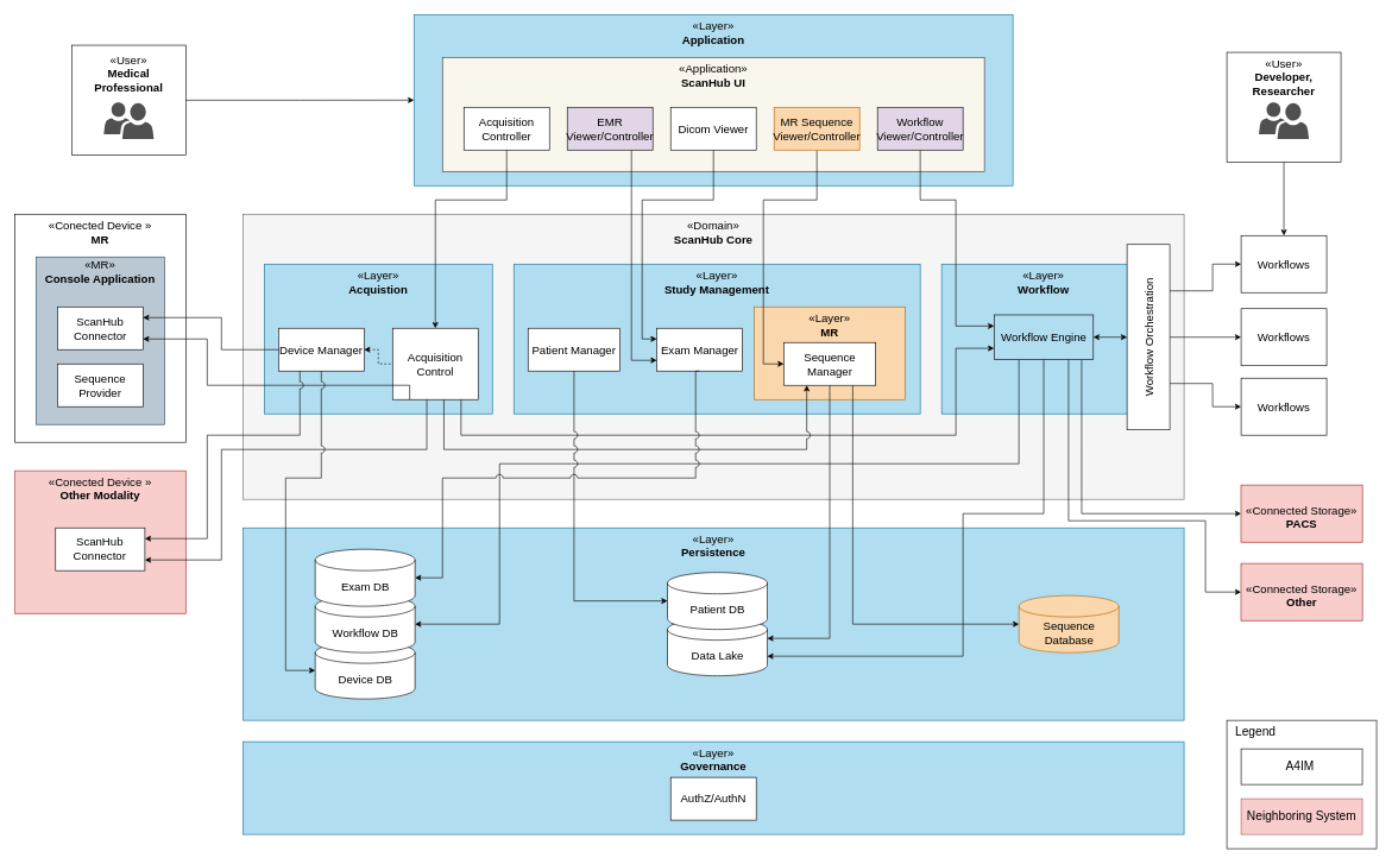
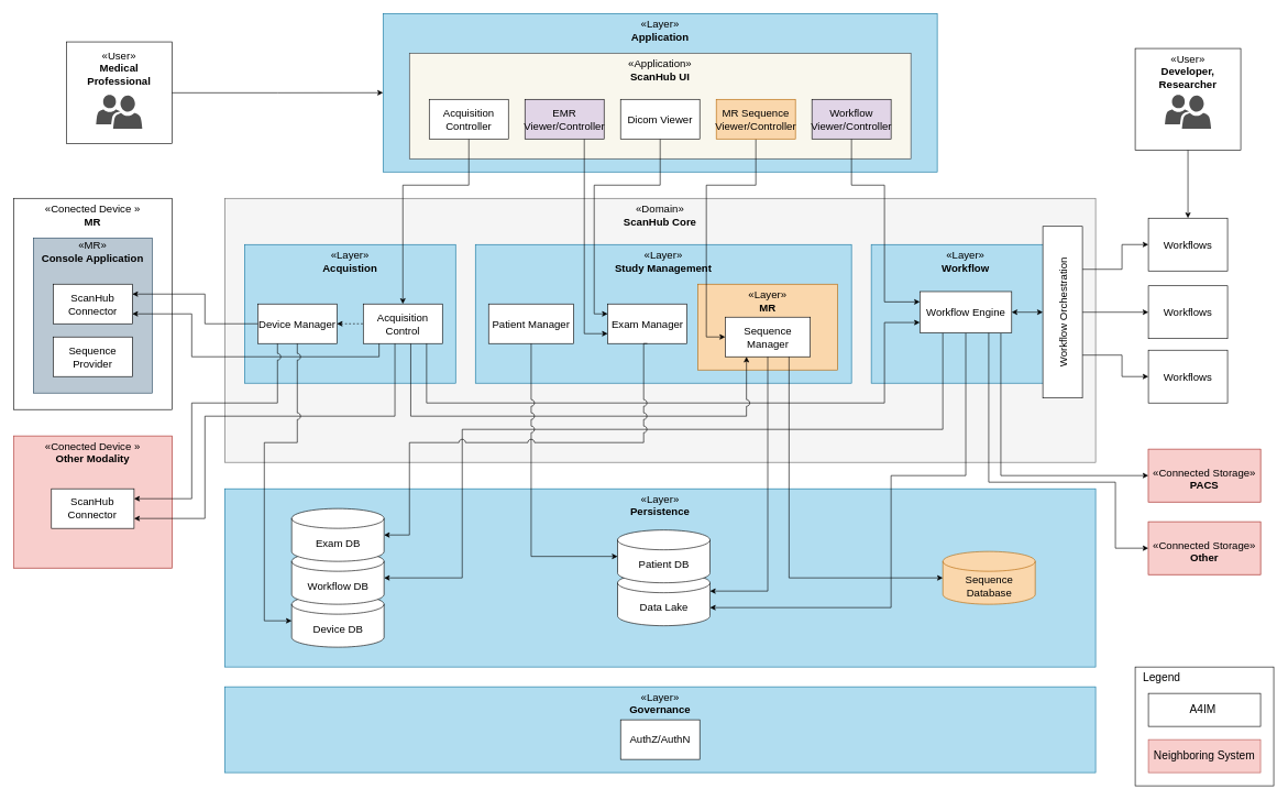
- <mxCell id="43" value="Workflow Engine" style="rounded=0;whiteSpace=wrap;html=1;fontSize=16;fillColor=#b1ddf0;" parent="1" vertex="1"><mxGeometry x="1393.6" y="441.25" width="139.2" height="62.5" as="geometry" /></mxCell>
+ <mxCell id="43" value="Workflow Engine" style="rounded=0;whiteSpace=wrap;html=1;fontSize=16;" parent="1" vertex="1"><mxGeometry x="1393.6" y="441.25" width="139.2" height="62.5" as="geometry" /></mxCell>
- <mxCell id="47" value="Acquisition Control" style="rounded=0;whiteSpace=wrap;html=1;points=[[0,0,0,0,0],[0,0.25,0,0,0],[0,0.5,0,0,0],[0,0.75,0,0,0],[0,1,0,0,0],[0.2,1,0,0,0],[0.25,0,0,0,0],[0.4,1,0,0,0],[0.5,0,0,0,0],[0.6,1,0,0,0],[0.75,0,0,0,0],[0.8,1,0,0,0],[1,0,0,0,0],[1,0.25,0,0,0],[1,0.5,0,0,0],[1,0.75,0,0,0],[1,1,0,0,0]];fontSize=16;" parent="1" vertex="1"><mxGeometry x="550" y="460" width="120" height="100" as="geometry" /></mxCell>
+ <mxCell id="47" value="Acquisition Control" style="rounded=0;whiteSpace=wrap;html=1;points=[[0,0,0,0,0],[0,0.25,0,0,0],[0,0.5,0,0,0],[0,0.75,0,0,0],[0,1,0,0,0],[0.2,1,0,0,0],[0.25,0,0,0,0],[0.4,1,0,0,0],[0.5,0,0,0,0],[0.6,1,0,0,0],[0.75,0,0,0,0],[0.8,1,0,0,0],[1,0,0,0,0],[1,0.25,0,0,0],[1,0.5,0,0,0],[1,0.75,0,0,0],[1,1,0,0,0]];fontSize=16;" parent="1" vertex="1"><mxGeometry x="550" y="460" width="120" height="60" as="geometry" /></mxCell>
